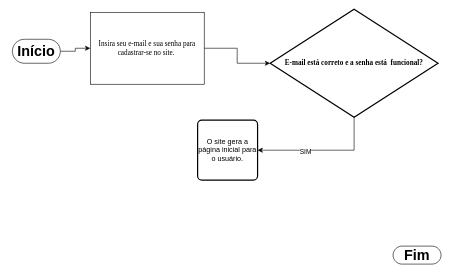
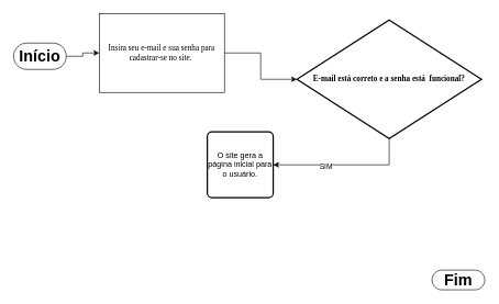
- <mxCell id="7" value="&lt;h4&gt;E-mail está correto e a senha está&amp;nbsp; funcional?&lt;/h4&gt;" style="strokeWidth=2;html=1;shape=mxgraph.flowchart.decision;whiteSpace=wrap;fontFamily=Verdana;labelBackgroundColor=none;" vertex="1" parent="1"><mxGeometry x="450" y="15" width="280" height="180" as="geometry" /></mxCell>
+ <mxCell id="7" value="&lt;h4&gt;E-mail está correto e a senha está&amp;nbsp; funcional?&lt;/h4&gt;" style="strokeWidth=2;html=1;shape=mxgraph.flowchart.decision;whiteSpace=wrap;fontFamily=Verdana;labelBackgroundColor=none;" vertex="1" parent="1"><mxGeometry x="450" y="30" width="280" height="180" as="geometry" /></mxCell>
- <mxCell id="8" value="O site gera a página inicial para o usuário." style="rounded=1;whiteSpace=wrap;html=1;absoluteArcSize=1;arcSize=14;strokeWidth=2;" vertex="1" parent="1"><mxGeometry x="329" y="200" width="100" height="100" as="geometry" /></mxCell>
+ <mxCell id="8" value="O site gera a página inicial para o usuário." style="rounded=1;whiteSpace=wrap;html=1;absoluteArcSize=1;arcSize=14;strokeWidth=2;" vertex="1" parent="1"><mxGeometry x="314" y="200" width="100" height="100" as="geometry" /></mxCell>
